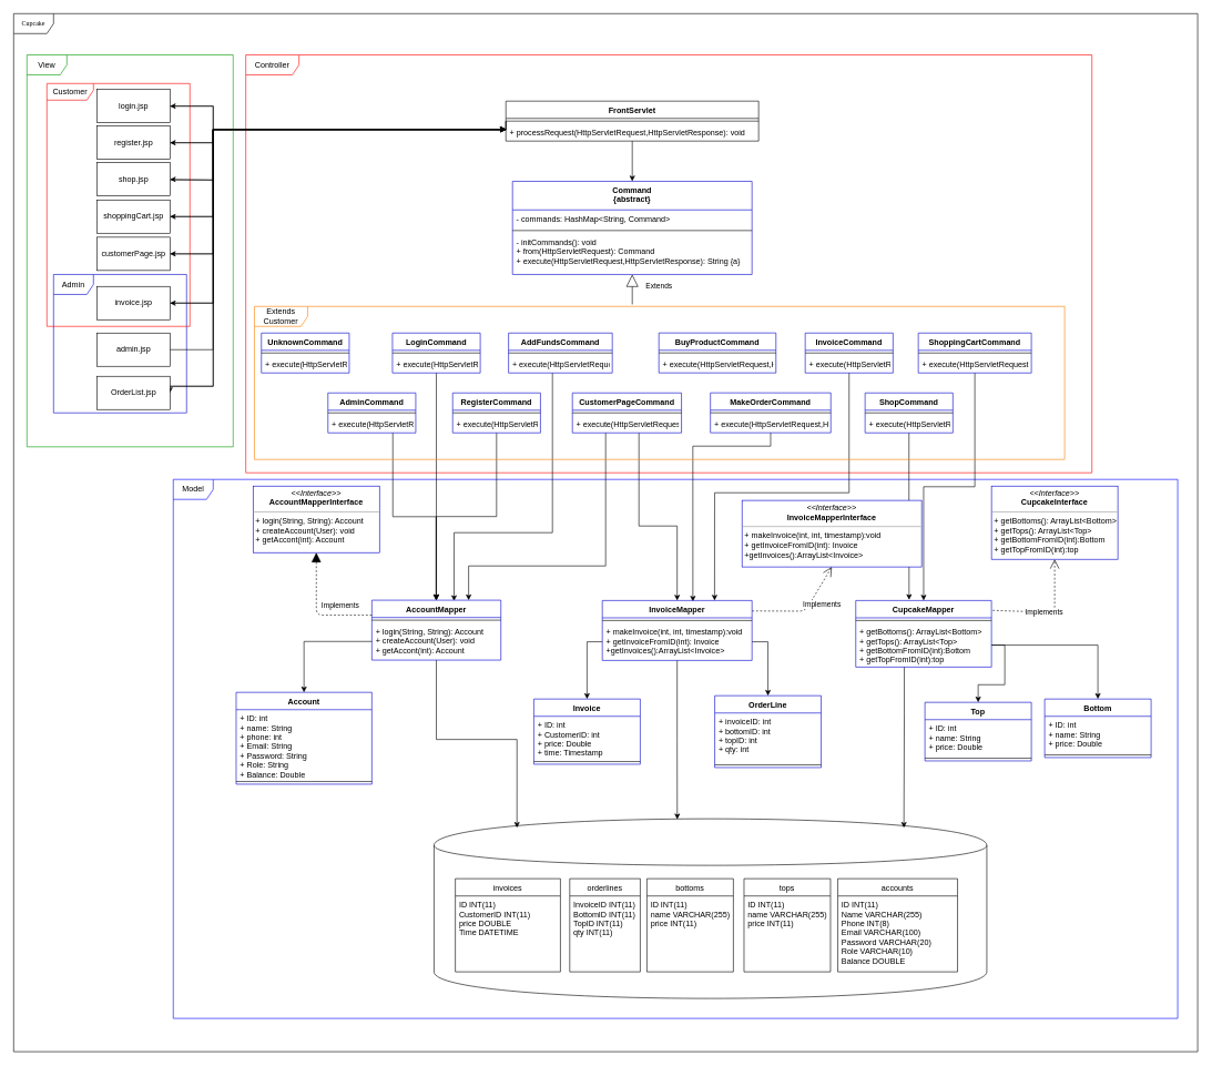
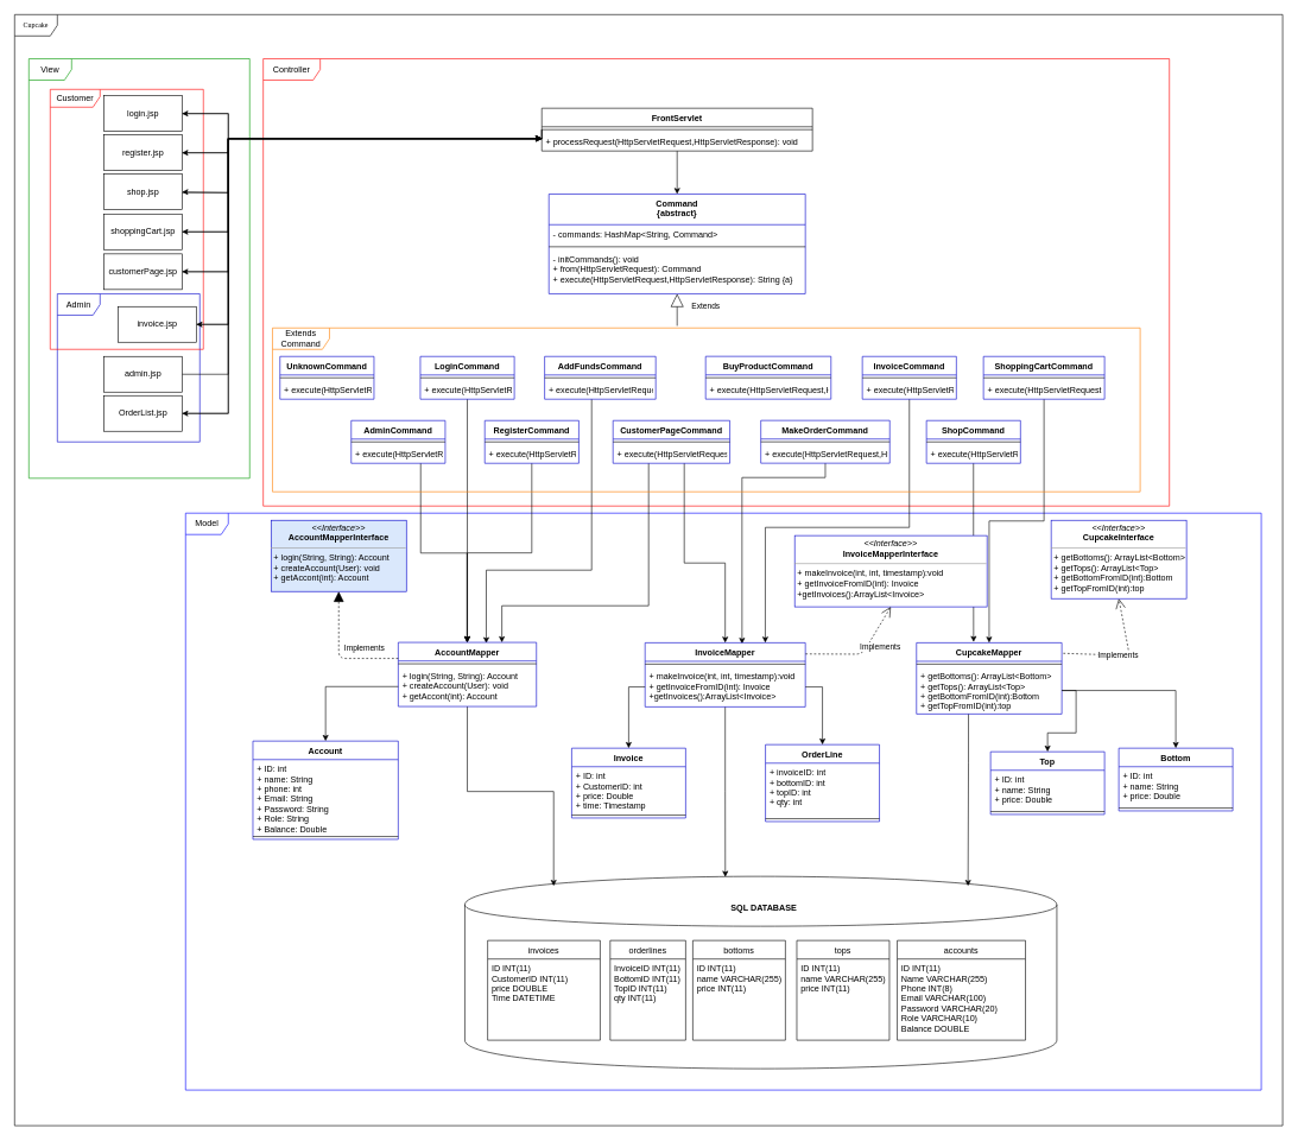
- <mxCell id="38" value="invoice.jsp" style="html=1;" parent="1" vertex="1"><mxGeometry x="145" y="430" width="110" height="50" as="geometry" /></mxCell>
+ <mxCell id="38" value="invoice.jsp" style="html=1;" parent="1" vertex="1"><mxGeometry x="165" y="430" width="110" height="50" as="geometry" /></mxCell>
- <mxCell id="137" value="Extends Customer" style="shape=umlFrame;whiteSpace=wrap;html=1;width=80;height=30;strokeColor=#FF8000;" vertex="1" parent="1"><mxGeometry x="382" y="460" width="1218" height="230" as="geometry" /></mxCell>
+ <mxCell id="137" value="Extends Command" style="shape=umlFrame;whiteSpace=wrap;html=1;width=80;height=30;strokeColor=#FF8000;" vertex="1" parent="1"><mxGeometry x="382" y="460" width="1218" height="230" as="geometry" /></mxCell>
- <mxCell id="34" value="OrderList.jsp" style="html=1;" parent="1" vertex="1"><mxGeometry x="145" y="565" width="110" height="50" as="geometry" /></mxCell>
+ <mxCell id="34" value="OrderList.jsp" style="html=1;" parent="1" vertex="1"><mxGeometry x="145" y="555" width="110" height="50" as="geometry" /></mxCell>
- <mxCell id="110" value="&lt;p style=&quot;margin: 0px ; margin-top: 4px ; text-align: center&quot;&gt;&lt;i&gt;&amp;lt;&amp;lt;Interface&amp;gt;&amp;gt;&lt;/i&gt;&lt;br&gt;&lt;b&gt;AccountMapperInterface&lt;/b&gt;&lt;/p&gt;&lt;hr size=&quot;1&quot;&gt;&lt;p style=&quot;margin: 0px ; margin-left: 4px&quot;&gt;+ login(String, String): Account&lt;br&gt;+ createAccount(User): void&lt;/p&gt;&lt;p style=&quot;margin: 0px ; margin-left: 4px&quot;&gt;+ getAccont(int): Account&lt;/p&gt;" style="verticalAlign=top;align=left;overflow=fill;fontSize=12;fontFamily=Helvetica;html=1;strokeColor=#0000CC;fillColor=#FFFFFF;" vertex="1" parent="1"><mxGeometry x="380" y="730" width="190" height="100" as="geometry" /></mxCell>
+ <mxCell id="110" value="&lt;p style=&quot;margin: 0px ; margin-top: 4px ; text-align: center&quot;&gt;&lt;i&gt;&amp;lt;&amp;lt;Interface&amp;gt;&amp;gt;&lt;/i&gt;&lt;br&gt;&lt;b&gt;AccountMapperInterface&lt;/b&gt;&lt;/p&gt;&lt;hr size=&quot;1&quot;&gt;&lt;p style=&quot;margin: 0px ; margin-left: 4px&quot;&gt;+ login(String, String): Account&lt;br&gt;+ createAccount(User): void&lt;/p&gt;&lt;p style=&quot;margin: 0px ; margin-left: 4px&quot;&gt;+ getAccont(int): Account&lt;/p&gt;" style="verticalAlign=top;align=left;overflow=fill;fontSize=12;fontFamily=Helvetica;html=1;strokeColor=#0000CC;fillColor=#dae8fc;" vertex="1" parent="1"><mxGeometry x="380" y="730" width="190" height="100" as="geometry" /></mxCell>
- <mxCell id="112" value="&lt;p style=&quot;margin: 0px ; margin-top: 4px ; text-align: center&quot;&gt;&lt;i&gt;&amp;lt;&amp;lt;Interface&amp;gt;&amp;gt;&lt;/i&gt;&lt;br&gt;&lt;b&gt;CupcakeInterface&lt;/b&gt;&lt;/p&gt;&lt;hr size=&quot;1&quot;&gt;&lt;p style=&quot;margin: 0px ; margin-left: 4px&quot;&gt;+ getBottoms(): ArrayList&amp;lt;Bottom&amp;gt;&lt;br&gt;+ getTops(): ArrayList&amp;lt;Top&amp;gt;&lt;/p&gt;&lt;p style=&quot;margin: 0px ; margin-left: 4px&quot;&gt;+ getBottomFromID(int):Bottom&lt;/p&gt;&lt;p style=&quot;margin: 0px ; margin-left: 4px&quot;&gt;+ getTopFromID(int):top&lt;/p&gt;" style="verticalAlign=top;align=left;overflow=fill;fontSize=12;fontFamily=Helvetica;html=1;strokeColor=#0000CC;fillColor=#FFFFFF;" vertex="1" parent="1"><mxGeometry x="1490" y="730" width="190" height="110" as="geometry" /></mxCell>
+ <mxCell id="112" value="&lt;p style=&quot;margin: 0px ; margin-top: 4px ; text-align: center&quot;&gt;&lt;i&gt;&amp;lt;&amp;lt;Interface&amp;gt;&amp;gt;&lt;/i&gt;&lt;br&gt;&lt;b&gt;CupcakeInterface&lt;/b&gt;&lt;/p&gt;&lt;hr size=&quot;1&quot;&gt;&lt;p style=&quot;margin: 0px ; margin-left: 4px&quot;&gt;+ getBottoms(): ArrayList&amp;lt;Bottom&amp;gt;&lt;br&gt;+ getTops(): ArrayList&amp;lt;Top&amp;gt;&lt;/p&gt;&lt;p style=&quot;margin: 0px ; margin-left: 4px&quot;&gt;+ getBottomFromID(int):Bottom&lt;/p&gt;&lt;p style=&quot;margin: 0px ; margin-left: 4px&quot;&gt;+ getTopFromID(int):top&lt;/p&gt;" style="verticalAlign=top;align=left;overflow=fill;fontSize=12;fontFamily=Helvetica;html=1;strokeColor=#0000CC;fillColor=#FFFFFF;" vertex="1" parent="1"><mxGeometry x="1475" y="730" width="190" height="110" as="geometry" /></mxCell>
+ <mxCell id="113" value="SQL DATABASE" style="text;align=center;fontStyle=1;verticalAlign=middle;spacingLeft=3;spacingRight=3;strokeColor=none;rotatable=0;points=[[0,0.5],[1,0.5]];portConstraint=eastwest;fillColor=#FFFFFF;" vertex="1" parent="1"><mxGeometry x="1032" y="1260" width="80" height="26" as="geometry" /></mxCell>
